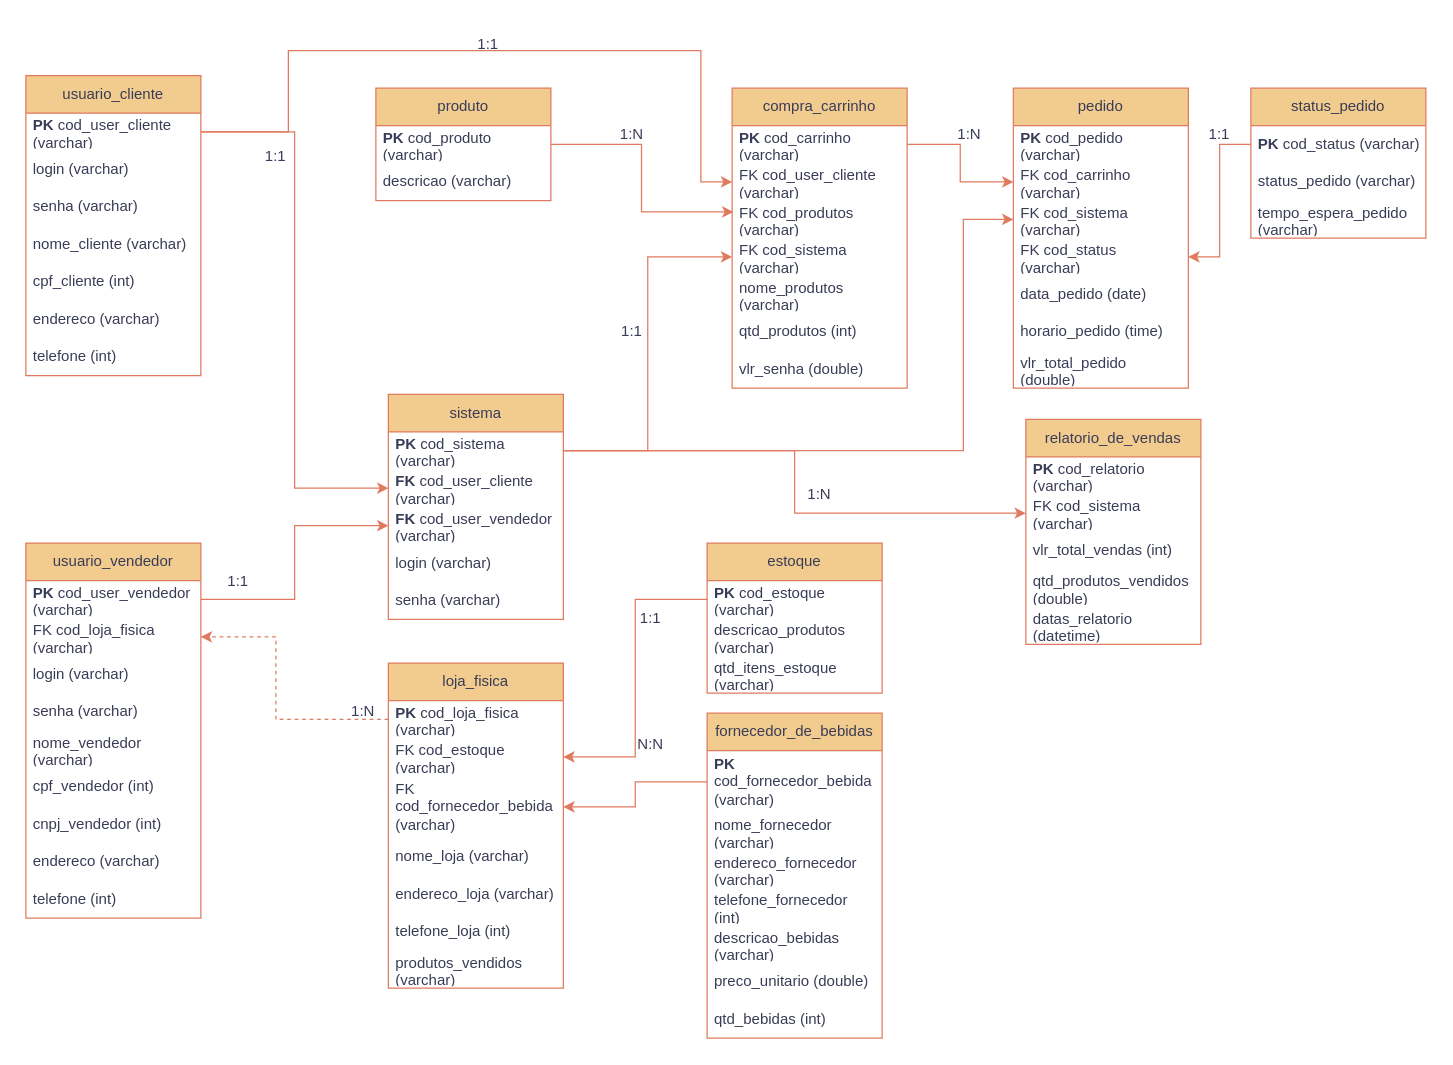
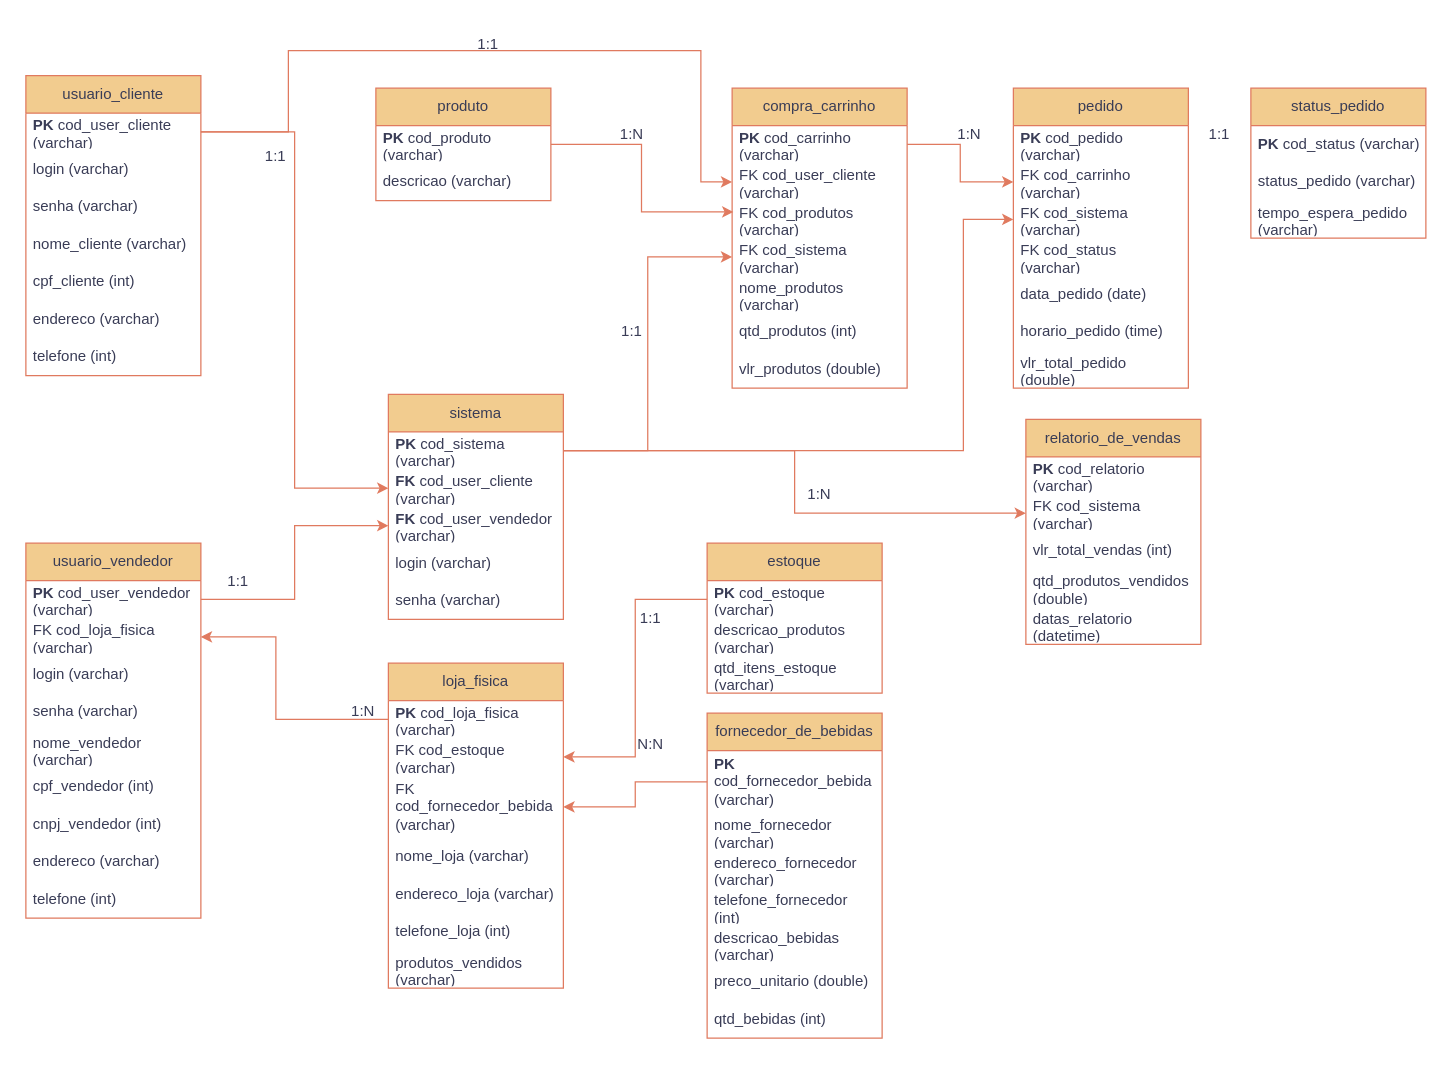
- <mxCell id="91" style="edgeStyle=orthogonalEdgeStyle;rounded=0;orthogonalLoop=1;jettySize=auto;html=1;exitX=0;exitY=0.5;exitDx=0;exitDy=0;entryX=1;entryY=0.5;entryDx=0;entryDy=0;strokeColor=#E07A5F;fontColor=#393C56;fillColor=#F2CC8F;" edge="1" parent="1" source="37" target="44"><mxGeometry relative="1" as="geometry" /></mxCell>
- <mxCell id="17" value="vlr_senha (double)" style="text;strokeColor=none;fillColor=none;align=left;verticalAlign=middle;spacingLeft=4;spacingRight=4;overflow=hidden;points=[[0,0.5],[1,0.5]];portConstraint=eastwest;rotatable=0;whiteSpace=wrap;html=1;fontColor=#393C56;labelBackgroundColor=none;" parent="10" vertex="1"><mxGeometry y="210" width="140" height="30" as="geometry" /></mxCell>
+ <mxCell id="17" value="vlr_produtos (double)" style="text;strokeColor=none;fillColor=none;align=left;verticalAlign=middle;spacingLeft=4;spacingRight=4;overflow=hidden;points=[[0,0.5],[1,0.5]];portConstraint=eastwest;rotatable=0;whiteSpace=wrap;html=1;fontColor=#393C56;labelBackgroundColor=none;" parent="10" vertex="1"><mxGeometry y="210" width="140" height="30" as="geometry" /></mxCell>
- <mxCell id="84" style="edgeStyle=orthogonalEdgeStyle;rounded=0;orthogonalLoop=1;jettySize=auto;html=1;exitX=0;exitY=0.5;exitDx=0;exitDy=0;entryX=1;entryY=0.5;entryDx=0;entryDy=0;strokeColor=#E07A5F;fontColor=#393C56;fillColor=#F2CC8F;dashed=1;" edge="1" parent="1" source="29" target="20"><mxGeometry relative="1" as="geometry"><Array as="points"><mxPoint x="220" y="575" /><mxPoint x="220" y="509" /></Array></mxGeometry></mxCell>
+ <mxCell id="84" style="edgeStyle=orthogonalEdgeStyle;rounded=0;orthogonalLoop=1;jettySize=auto;html=1;exitX=0;exitY=0.5;exitDx=0;exitDy=0;entryX=1;entryY=0.5;entryDx=0;entryDy=0;strokeColor=#E07A5F;fontColor=#393C56;fillColor=#F2CC8F;" edge="1" parent="1" source="29" target="20"><mxGeometry relative="1" as="geometry"><Array as="points"><mxPoint x="220" y="575" /><mxPoint x="220" y="509" /></Array></mxGeometry></mxCell>
